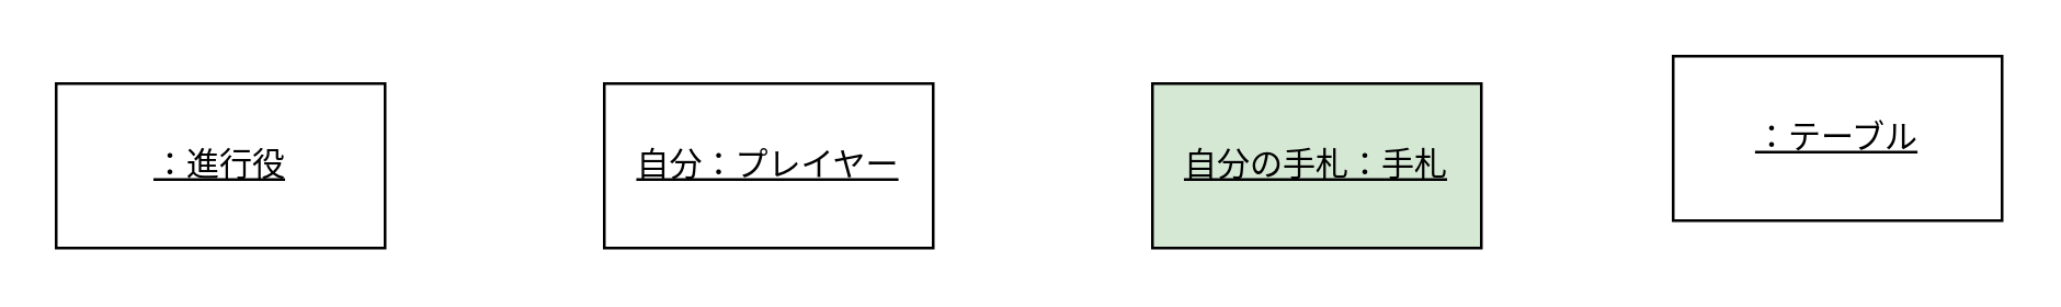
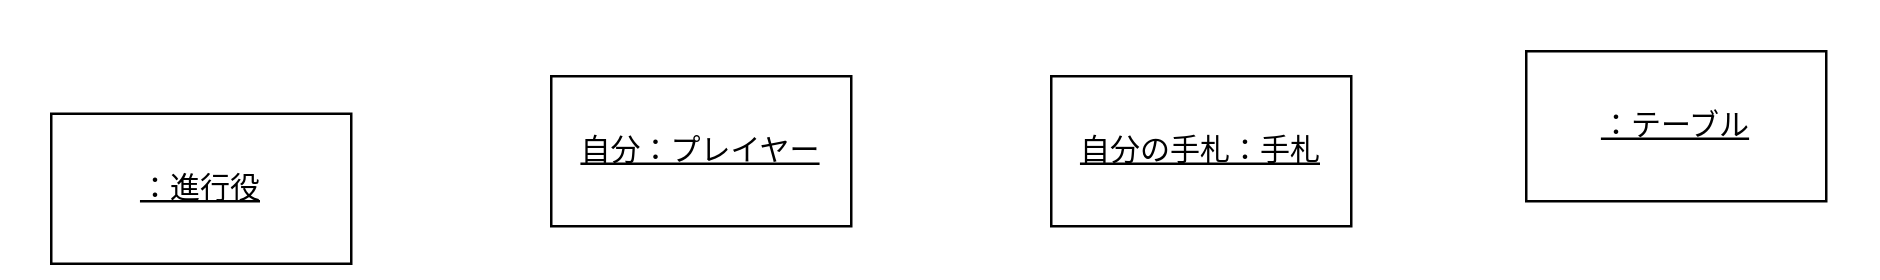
- <mxCell id="2" value="：進行役" style="rounded=0;whiteSpace=wrap;html=1;fontStyle=4" vertex="1" parent="1"><mxGeometry x="20" y="30" width="120" height="60" as="geometry" /></mxCell>
+ <mxCell id="2" value="：進行役" style="rounded=0;whiteSpace=wrap;html=1;fontStyle=4" vertex="1" parent="1"><mxGeometry x="20" y="45" width="120" height="60" as="geometry" /></mxCell>
- <mxCell id="4" value="自分の手札：手札" style="rounded=0;whiteSpace=wrap;html=1;fontStyle=4;fillColor=#d5e8d4;" vertex="1" parent="1"><mxGeometry x="420" y="30" width="120" height="60" as="geometry" /></mxCell>
+ <mxCell id="4" value="自分の手札：手札" style="rounded=0;whiteSpace=wrap;html=1;fontStyle=4" vertex="1" parent="1"><mxGeometry x="420" y="30" width="120" height="60" as="geometry" /></mxCell>
